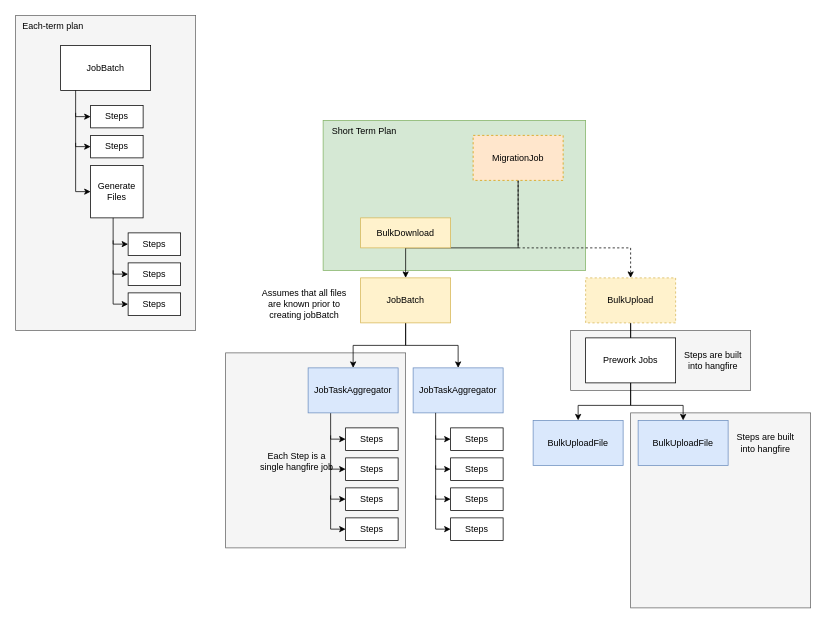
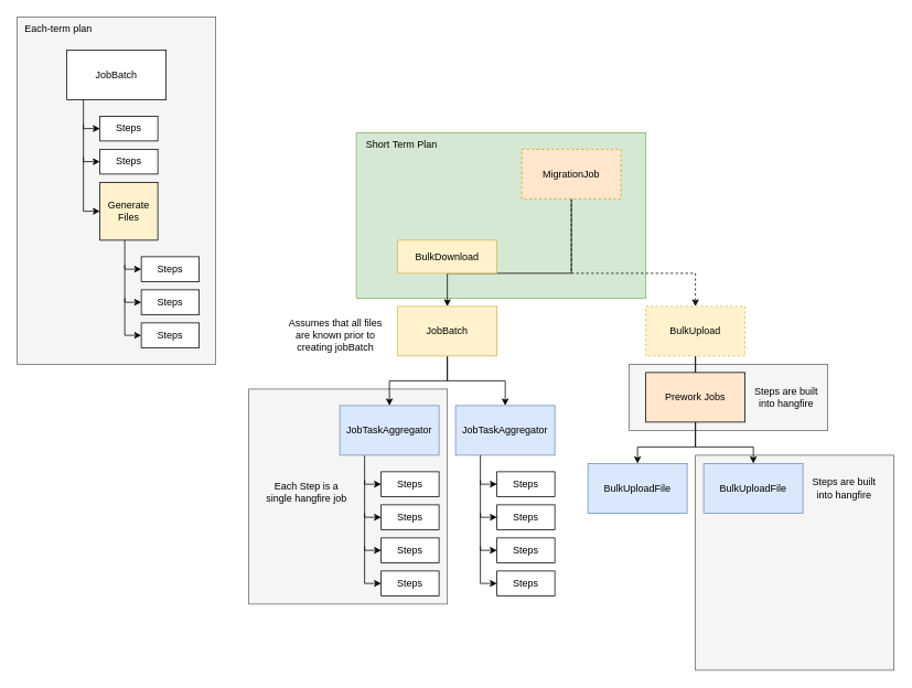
- <mxCell id="48" value="Generate Files" style="whiteSpace=wrap;html=1;rounded=0;" vertex="1" parent="1"><mxGeometry x="120" y="220" width="70" height="70" as="geometry" /></mxCell>
+ <mxCell id="48" value="Generate Files" style="whiteSpace=wrap;html=1;rounded=0;fillColor=#fff2cc;" vertex="1" parent="1"><mxGeometry x="120" y="220" width="70" height="70" as="geometry" /></mxCell>
- <mxCell id="38" value="Prework Jobs" style="rounded=0;whiteSpace=wrap;html=1;" vertex="1" parent="1"><mxGeometry x="780" y="450" width="120" height="60" as="geometry" /></mxCell>
+ <mxCell id="38" value="Prework Jobs" style="rounded=0;whiteSpace=wrap;html=1;fillColor=#ffe6cc;" vertex="1" parent="1"><mxGeometry x="780" y="450" width="120" height="60" as="geometry" /></mxCell>
- <mxCell id="55" value="Each Step is a single hangfire job" style="text;html=1;strokeColor=none;fillColor=none;align=center;verticalAlign=middle;whiteSpace=wrap;rounded=0;" vertex="1" parent="1"><mxGeometry x="345" y="600" width="100" height="30" as="geometry" /></mxCell>
+ <mxCell id="55" value="Each Step is a single hangfire job" style="text;html=1;strokeColor=none;fillColor=none;align=center;verticalAlign=middle;whiteSpace=wrap;rounded=0;" vertex="1" parent="1"><mxGeometry x="320" y="580" width="100" height="30" as="geometry" /></mxCell>
